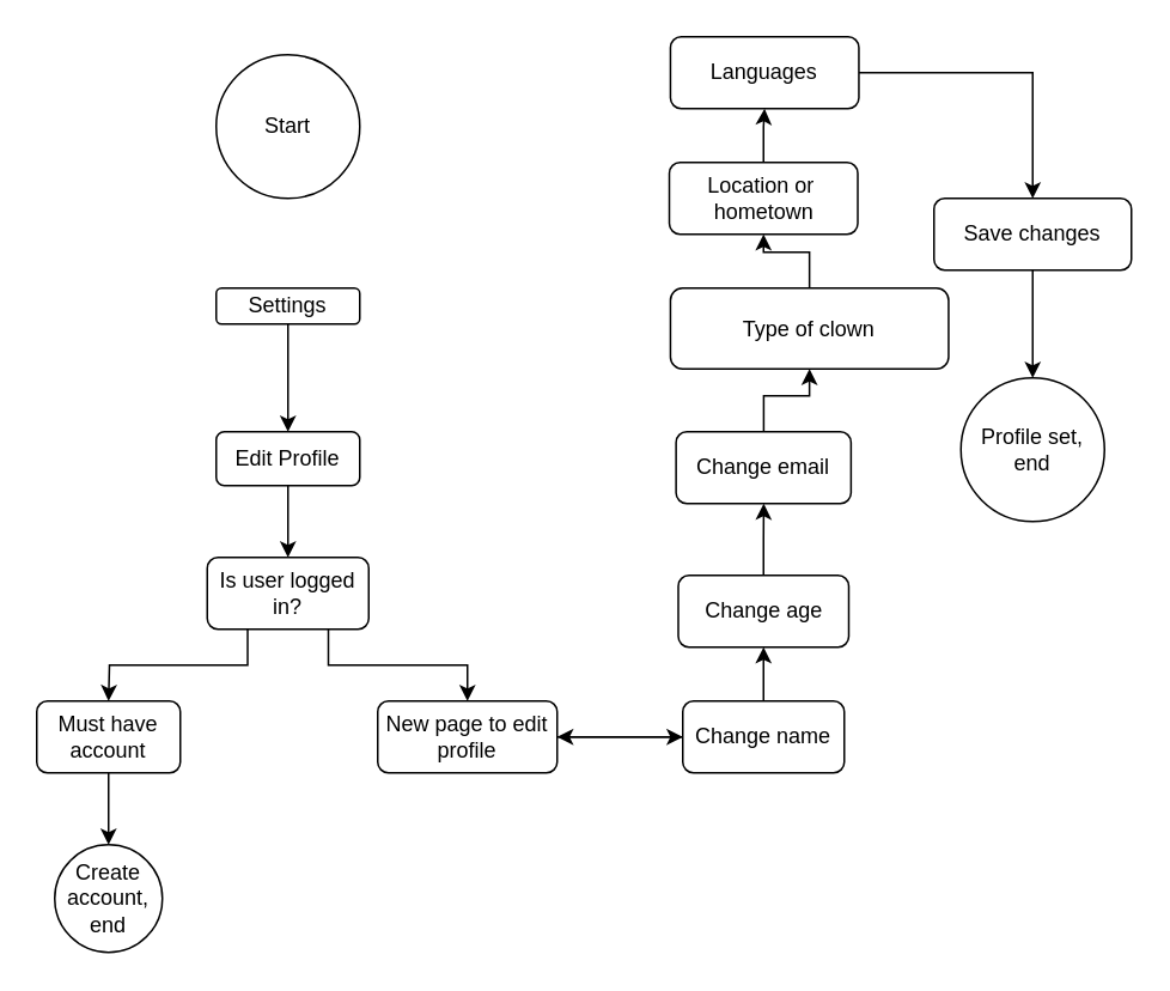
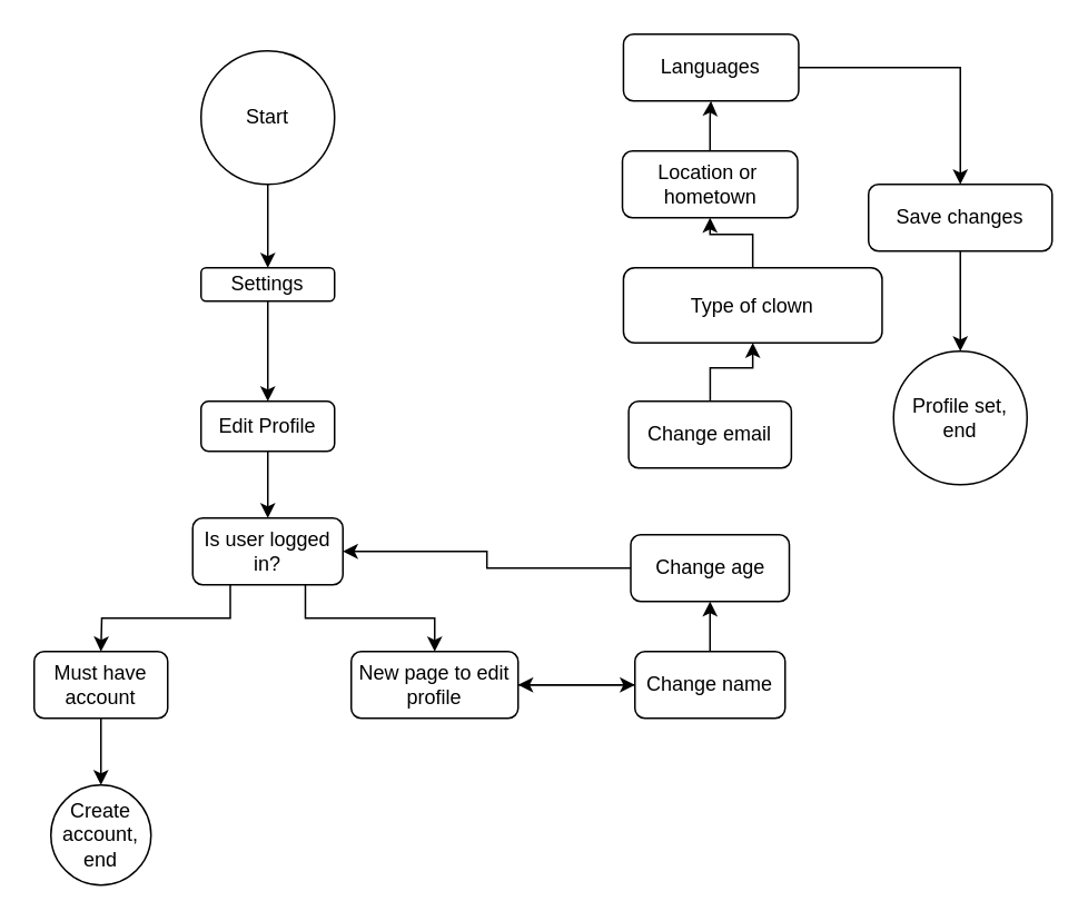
+ <mxCell id="2" style="edgeStyle=orthogonalEdgeStyle;rounded=0;orthogonalLoop=1;jettySize=auto;html=1;" edge="1" parent="1" source="3" target="5"><mxGeometry relative="1" as="geometry"><mxPoint x="160" y="170" as="targetPoint" /></mxGeometry></mxCell>
- <mxCell id="19" value="" style="edgeStyle=orthogonalEdgeStyle;rounded=0;orthogonalLoop=1;jettySize=auto;html=1;" edge="1" parent="1" source="20" target="22"><mxGeometry relative="1" as="geometry" /></mxCell>
+ <mxCell id="19" value="" style="edgeStyle=orthogonalEdgeStyle;rounded=0;orthogonalLoop=1;jettySize=auto;html=1;" edge="1" parent="1" source="20" target="10"><mxGeometry relative="1" as="geometry" /></mxCell>
